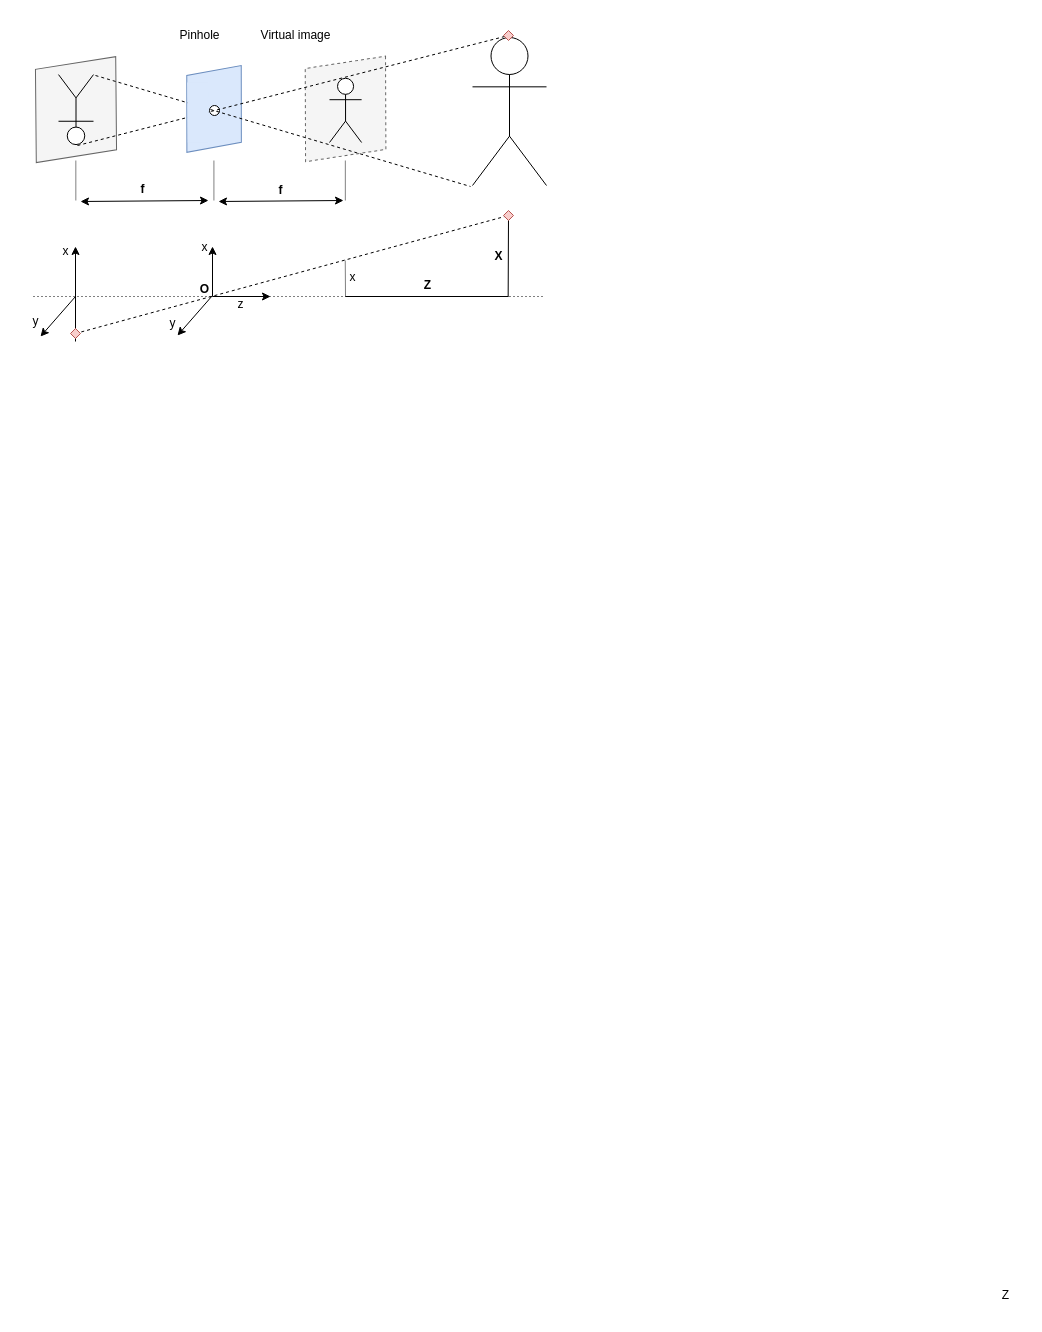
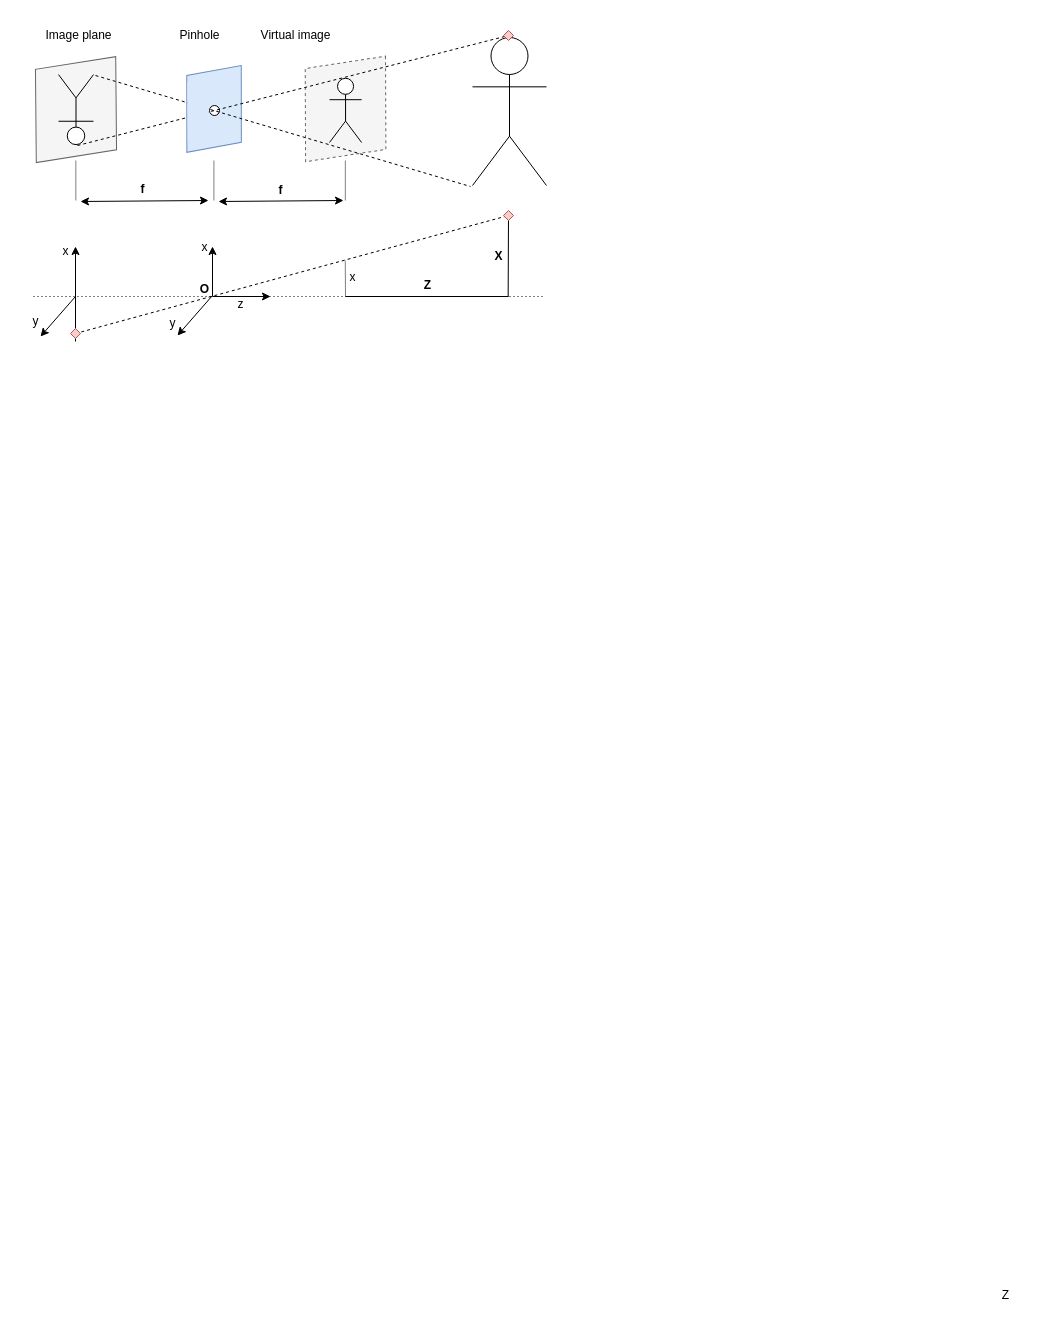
+ <mxCell id="12" value="Image plane" style="text;html=1;align=center;verticalAlign=middle;resizable=0;points=[];autosize=1;strokeColor=none;fillColor=none;" vertex="1" parent="1"><mxGeometry x="33" y="20" width="90" height="30" as="geometry" /></mxCell>
